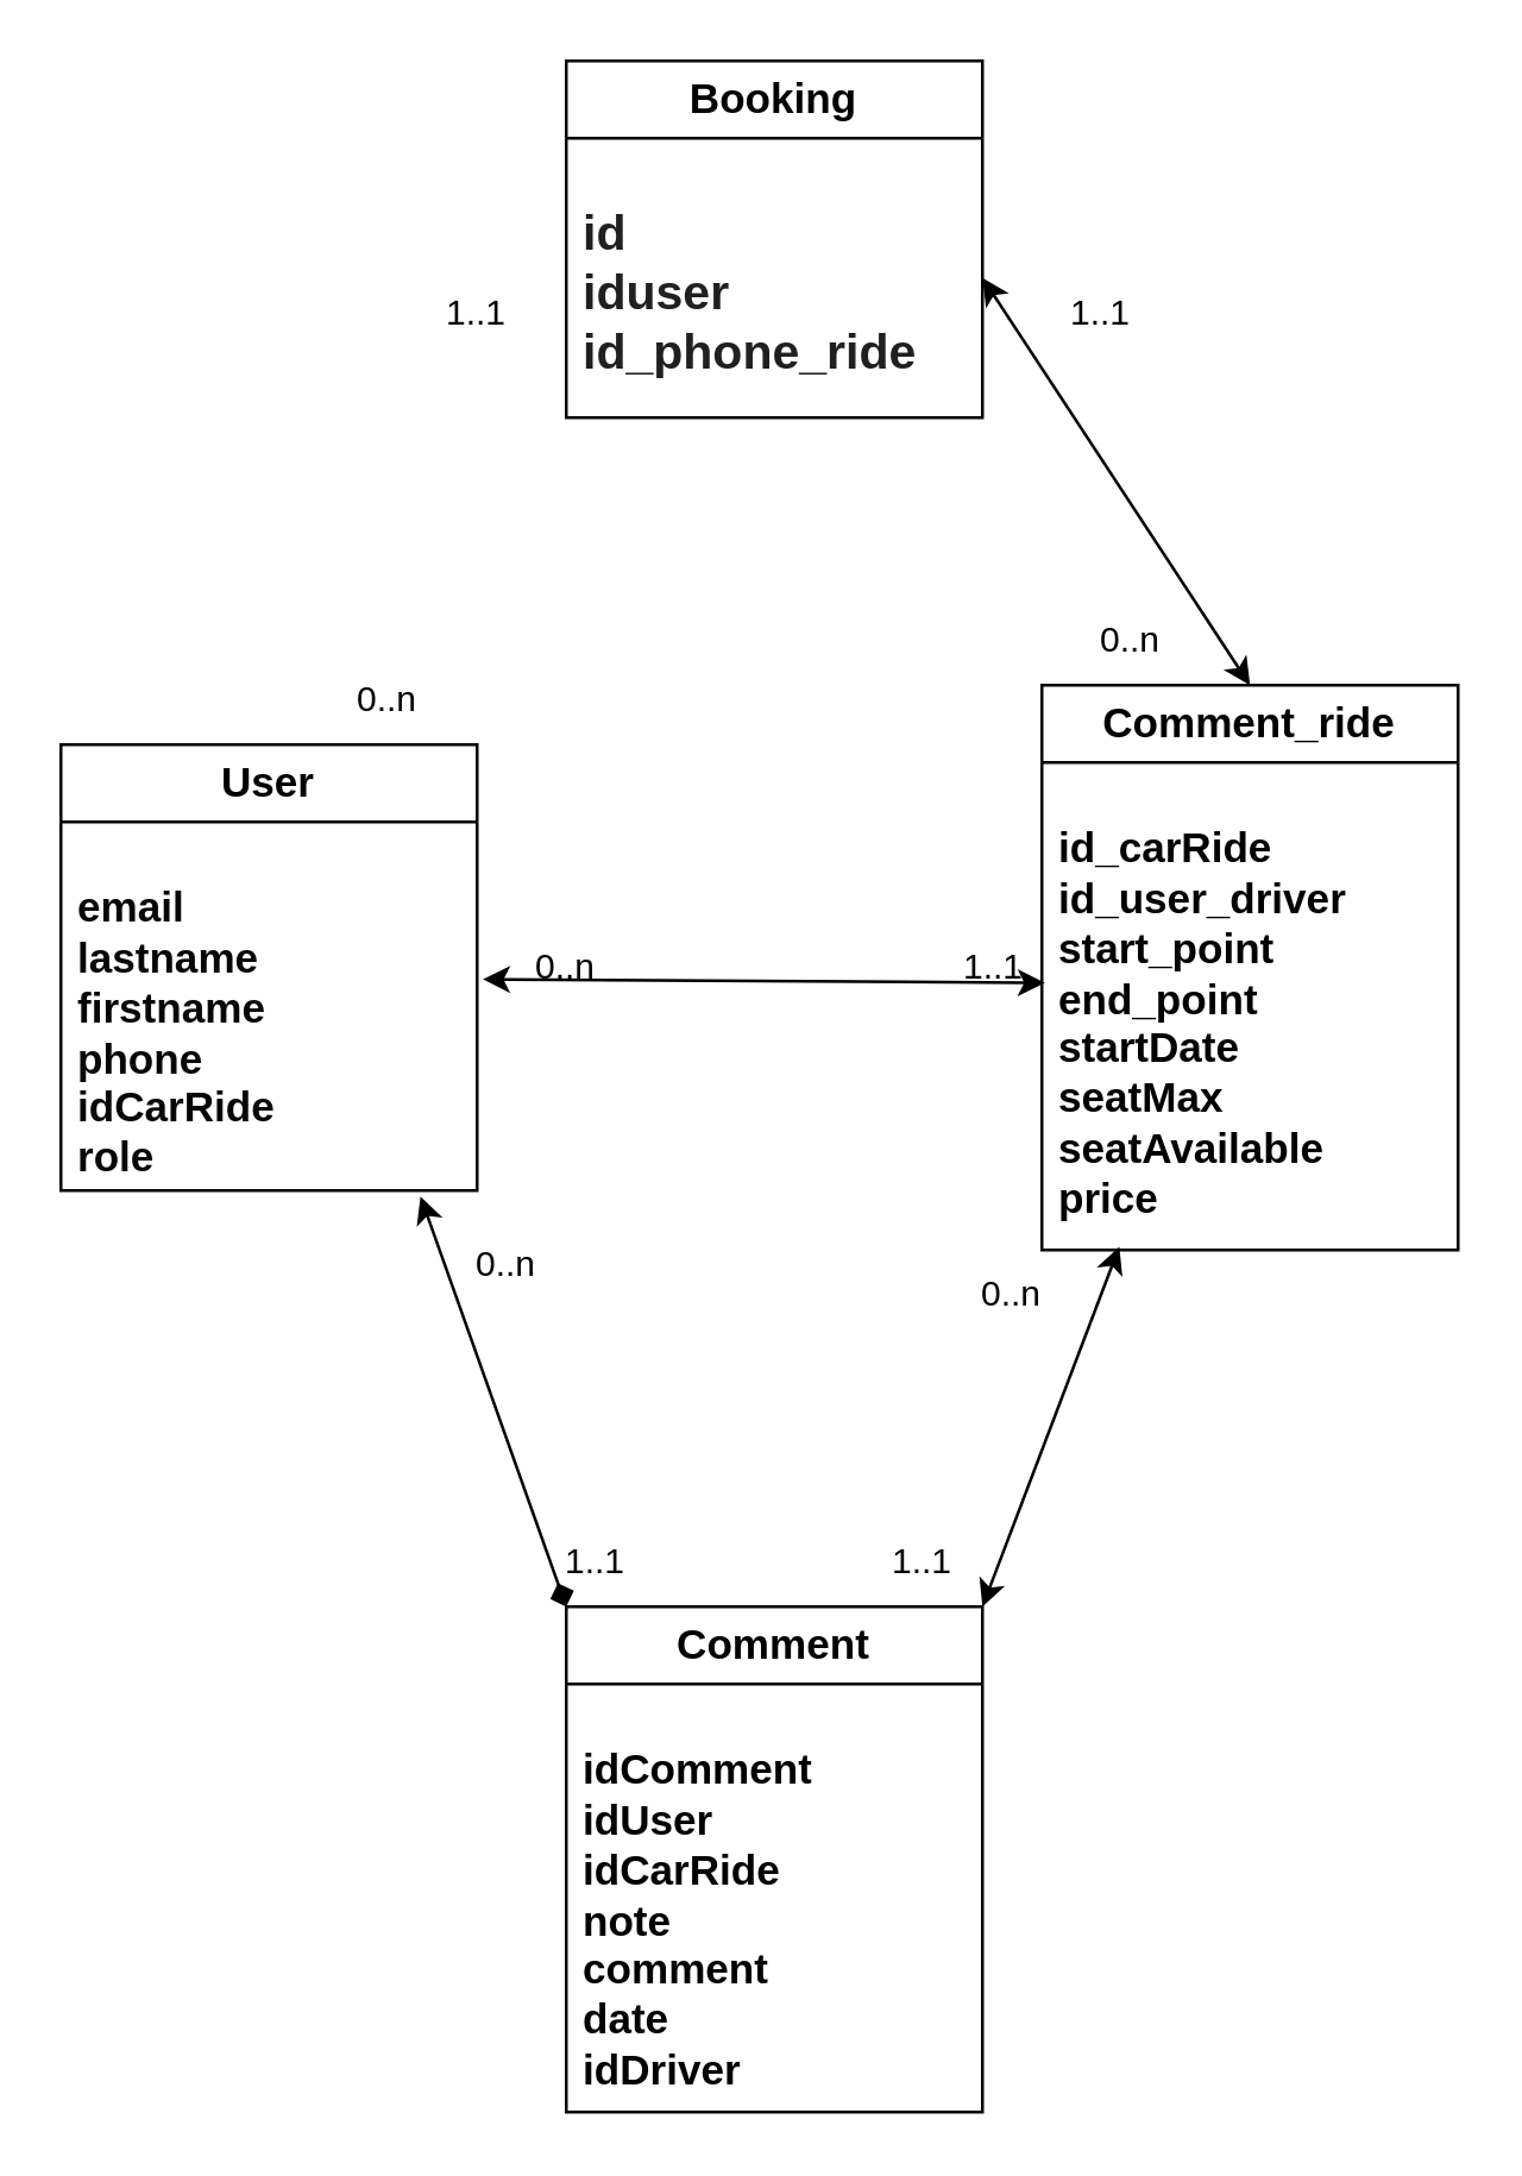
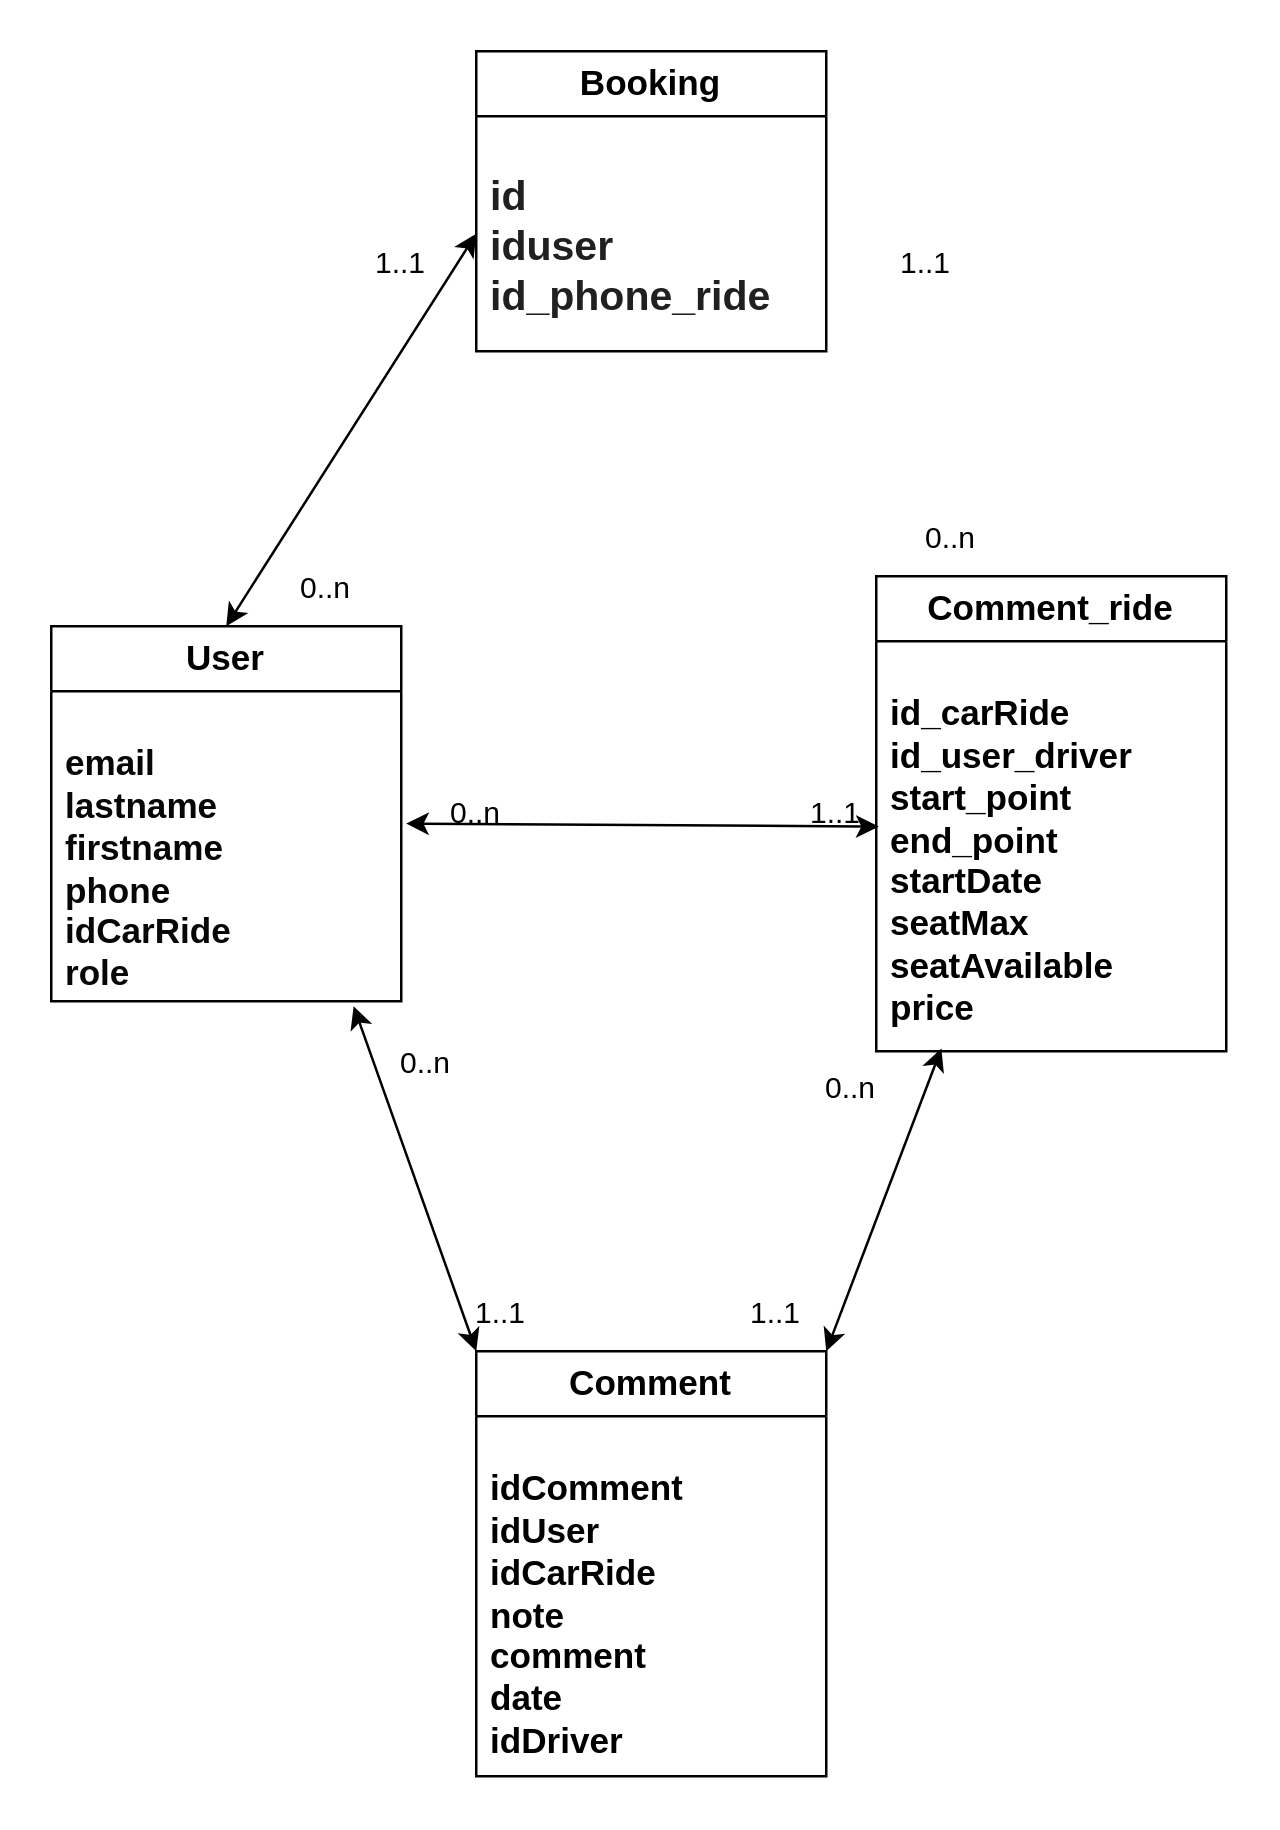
- <mxCell id="20" value="" style="endArrow=classic;startArrow=classic;html=1;rounded=0;exitX=1;exitY=0.5;exitDx=0;exitDy=0;entryX=0.5;entryY=0;entryDx=0;entryDy=0;" edge="1" parent="1" source="18" target="6"><mxGeometry width="50" height="50" relative="1" as="geometry"><mxPoint x="239.5" y="200" as="sourcePoint" /><mxPoint x="428.5" y="201" as="targetPoint" /></mxGeometry></mxCell>
+ <mxCell id="19" value="" style="endArrow=classic;startArrow=classic;html=1;rounded=0;exitX=0.5;exitY=0;exitDx=0;exitDy=0;entryX=0;entryY=0.5;entryDx=0;entryDy=0;" edge="1" parent="1" source="4" target="18"><mxGeometry width="50" height="50" relative="1" as="geometry"><mxPoint x="31" y="200" as="sourcePoint" /><mxPoint x="220" y="201" as="targetPoint" /></mxGeometry></mxCell>
- <mxCell id="9" value="" style="endArrow=diamond;startArrow=classic;html=1;rounded=0;exitX=0.864;exitY=1.016;exitDx=0;exitDy=0;exitPerimeter=0;entryX=0;entryY=0;entryDx=0;entryDy=0;" edge="1" parent="1" source="5" target="2"><mxGeometry width="50" height="50" relative="1" as="geometry"><mxPoint x="182" y="349" as="sourcePoint" /><mxPoint x="361" y="352" as="targetPoint" /></mxGeometry></mxCell>
+ <mxCell id="9" value="" style="endArrow=classic;startArrow=classic;html=1;rounded=0;exitX=0.864;exitY=1.016;exitDx=0;exitDy=0;exitPerimeter=0;entryX=0;entryY=0;entryDx=0;entryDy=0;" edge="1" parent="1" source="5" target="2"><mxGeometry width="50" height="50" relative="1" as="geometry"><mxPoint x="182" y="349" as="sourcePoint" /><mxPoint x="361" y="352" as="targetPoint" /></mxGeometry></mxCell>
